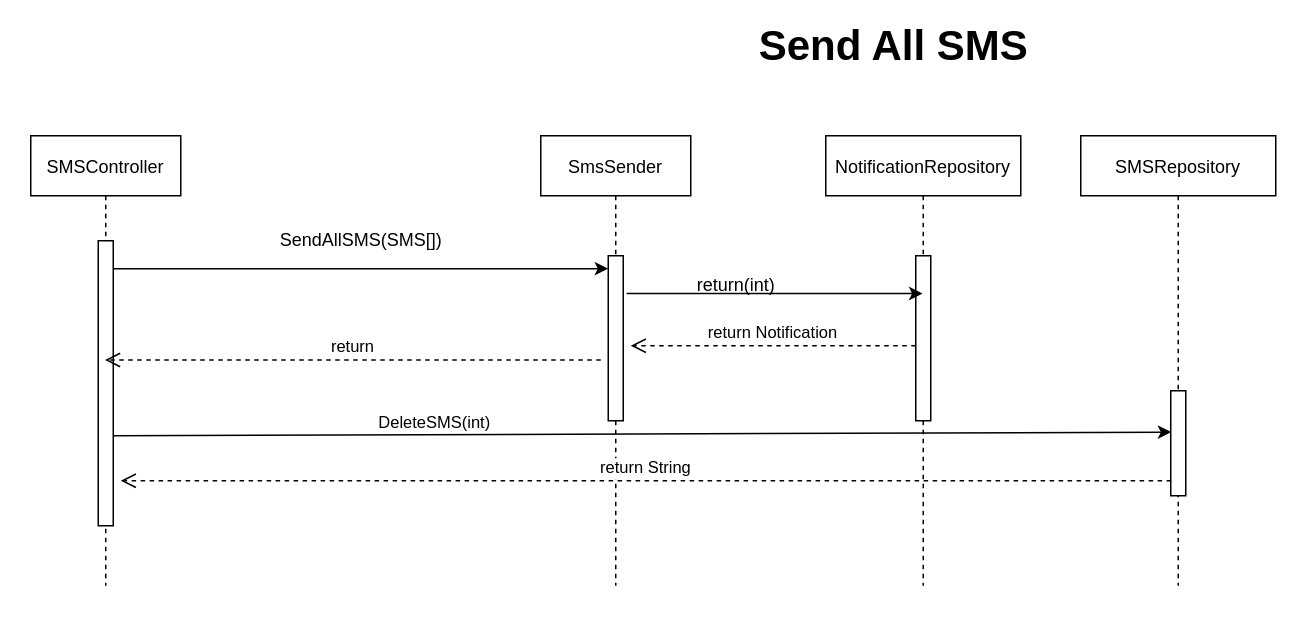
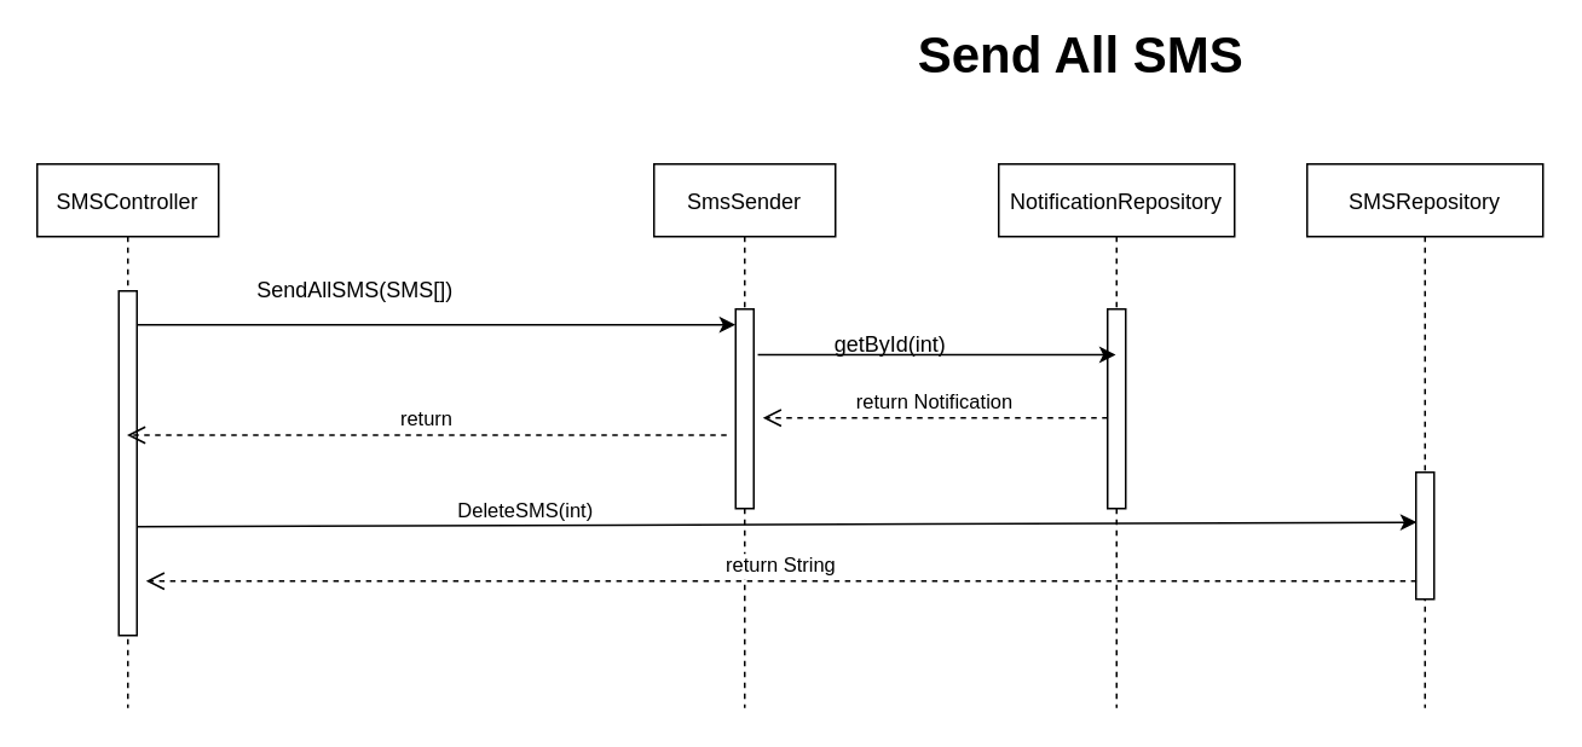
- <mxCell id="9" value="SendAllSMS(SMS[])" style="text;html=1;align=center;verticalAlign=middle;resizable=0;points=[];autosize=1;" parent="1" vertex="1"><mxGeometry x="180" y="150" width="120" height="20" as="geometry" /></mxCell>
+ <mxCell id="9" value="SendAllSMS(SMS[])" style="text;html=1;align=center;verticalAlign=middle;resizable=0;points=[];autosize=1;" parent="1" vertex="1"><mxGeometry x="135" y="150" width="120" height="20" as="geometry" /></mxCell>
- <mxCell id="11" value="return(int)" style="text;html=1;align=center;verticalAlign=middle;resizable=0;points=[];autosize=1;" parent="1" vertex="1"><mxGeometry x="450" y="180" width="80" height="20" as="geometry" /></mxCell>
+ <mxCell id="11" value="getById(int)" style="text;html=1;align=center;verticalAlign=middle;resizable=0;points=[];autosize=1;" parent="1" vertex="1"><mxGeometry x="450" y="180" width="80" height="20" as="geometry" /></mxCell>
